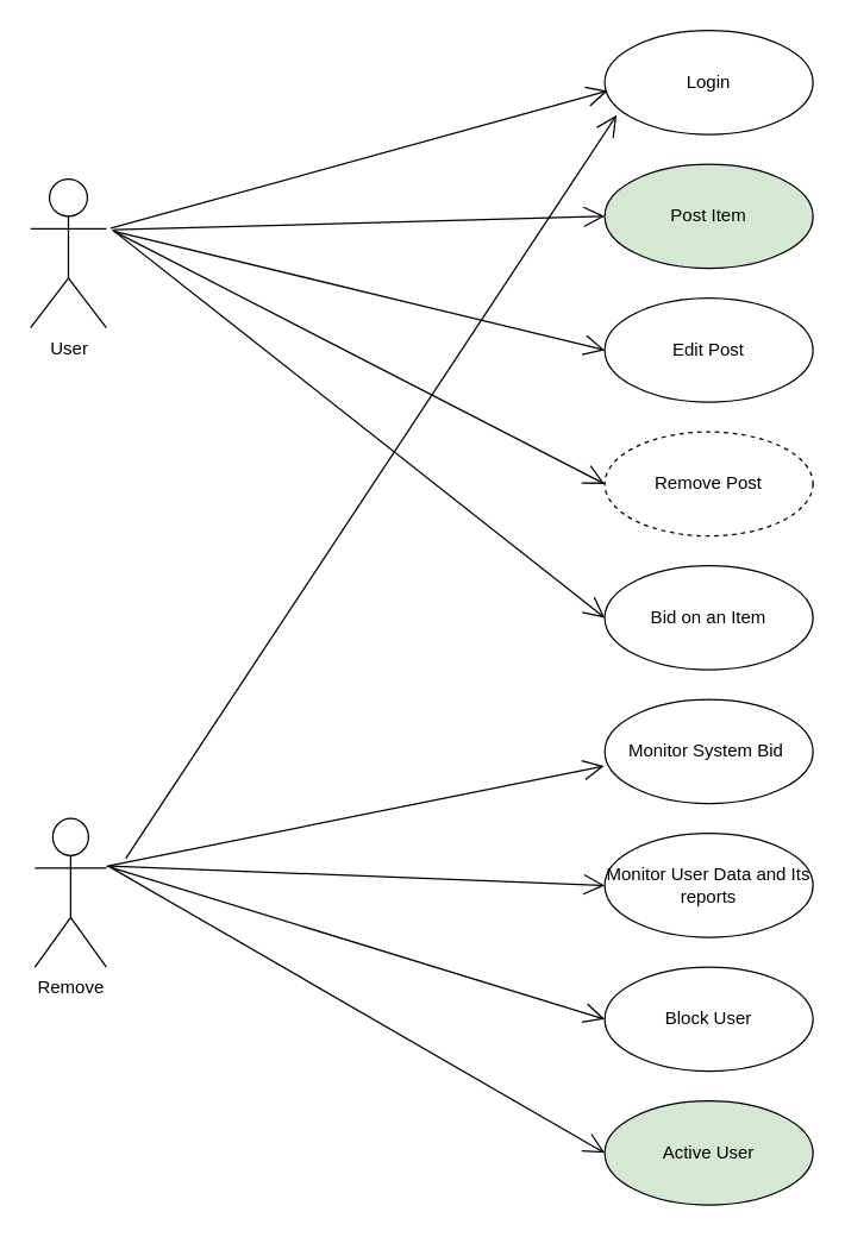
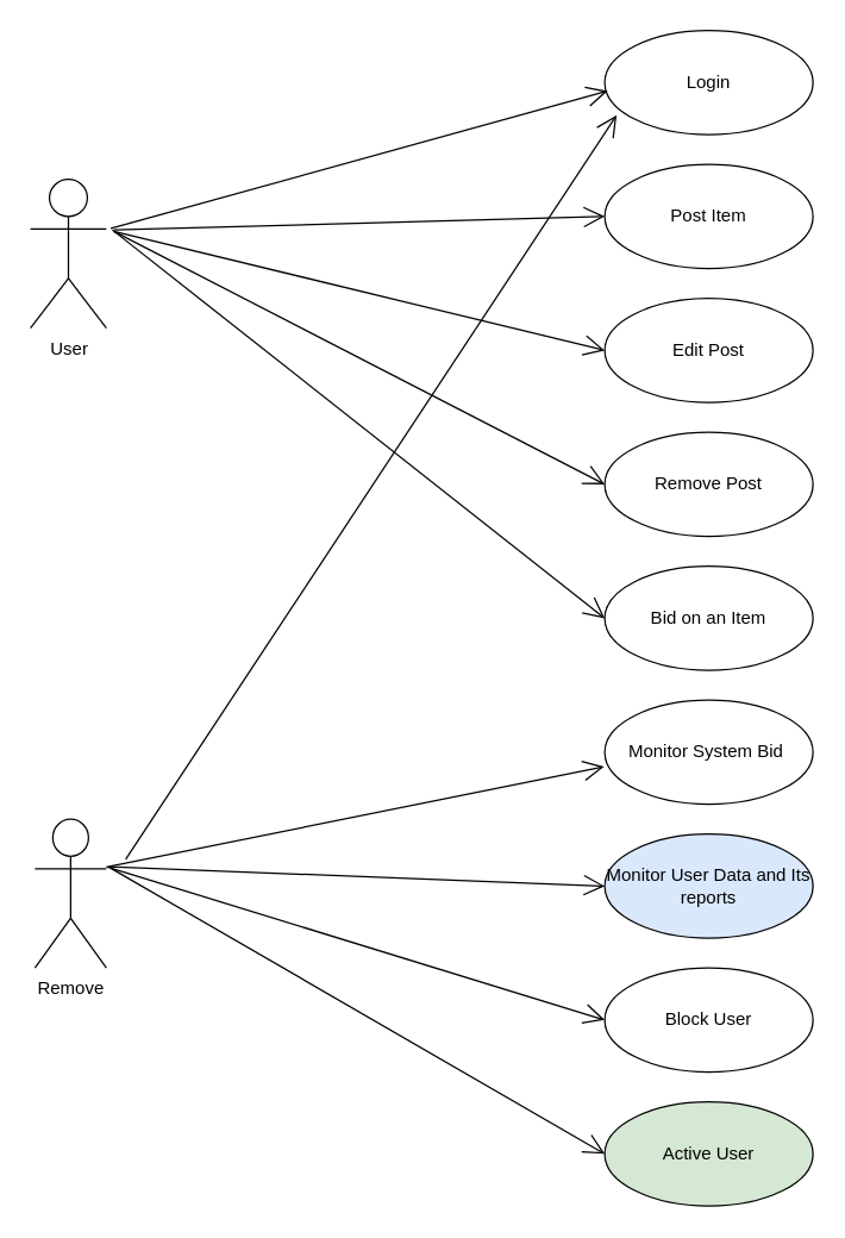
- <mxCell id="5" value="Post Item" style="ellipse;whiteSpace=wrap;html=1;fillColor=#d5e8d4;" vertex="1" parent="1"><mxGeometry x="406" y="110" width="140" height="70" as="geometry" /></mxCell>
+ <mxCell id="5" value="Post Item" style="ellipse;whiteSpace=wrap;html=1;" vertex="1" parent="1"><mxGeometry x="406" y="110" width="140" height="70" as="geometry" /></mxCell>
- <mxCell id="7" value="Remove Post" style="ellipse;whiteSpace=wrap;html=1;dashed=1;" vertex="1" parent="1"><mxGeometry x="406" y="290" width="140" height="70" as="geometry" /></mxCell>
+ <mxCell id="7" value="Remove Post" style="ellipse;whiteSpace=wrap;html=1;" vertex="1" parent="1"><mxGeometry x="406" y="290" width="140" height="70" as="geometry" /></mxCell>
- <mxCell id="10" value="Monitor User Data and Its reports" style="ellipse;whiteSpace=wrap;html=1;" vertex="1" parent="1"><mxGeometry x="406" y="560" width="140" height="70" as="geometry" /></mxCell>
+ <mxCell id="10" value="Monitor User Data and Its reports" style="ellipse;whiteSpace=wrap;html=1;fillColor=#dae8fc;" vertex="1" parent="1"><mxGeometry x="406" y="560" width="140" height="70" as="geometry" /></mxCell>
